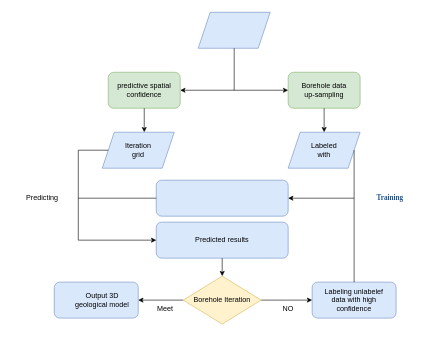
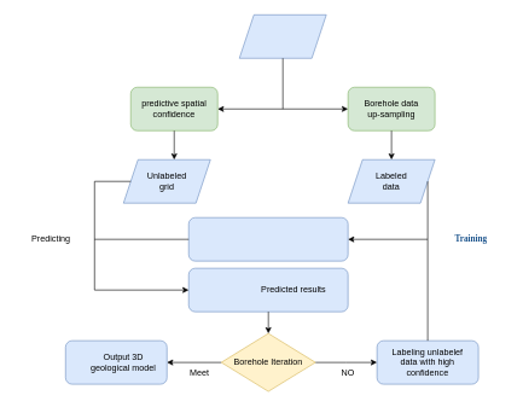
- <mxCell id="25" value="Iteration&lt;br&gt;grid" style="text;strokeColor=none;align=center;fillColor=none;html=1;verticalAlign=middle;whiteSpace=wrap;rounded=0;" vertex="1" parent="1"><mxGeometry x="200" y="235" width="60" height="30" as="geometry" /></mxCell>
+ <mxCell id="25" value="Unlabeled&lt;br&gt;grid" style="text;strokeColor=none;align=center;fillColor=none;html=1;verticalAlign=middle;whiteSpace=wrap;rounded=0;" vertex="1" parent="1"><mxGeometry x="200" y="235" width="60" height="30" as="geometry" /></mxCell>
- <mxCell id="26" value="Labeled with" style="text;strokeColor=none;align=center;fillColor=none;html=1;verticalAlign=middle;whiteSpace=wrap;rounded=0;" vertex="1" parent="1"><mxGeometry x="510" y="235" width="60" height="30" as="geometry" /></mxCell>
+ <mxCell id="26" value="Labeled data" style="text;strokeColor=none;align=center;fillColor=none;html=1;verticalAlign=middle;whiteSpace=wrap;rounded=0;" vertex="1" parent="1"><mxGeometry x="510" y="235" width="60" height="30" as="geometry" /></mxCell>
- <mxCell id="27" value="Predicted results" style="text;strokeColor=none;align=center;fillColor=none;html=1;verticalAlign=middle;whiteSpace=wrap;rounded=0;" vertex="1" parent="1"><mxGeometry x="320" y="382.5" width="100" height="35" as="geometry" /></mxCell>
+ <mxCell id="27" value="Predicted results" style="text;strokeColor=none;align=center;fillColor=none;html=1;verticalAlign=middle;whiteSpace=wrap;rounded=0;" vertex="1" parent="1"><mxGeometry x="355" y="382.5" width="100" height="35" as="geometry" /></mxCell>
